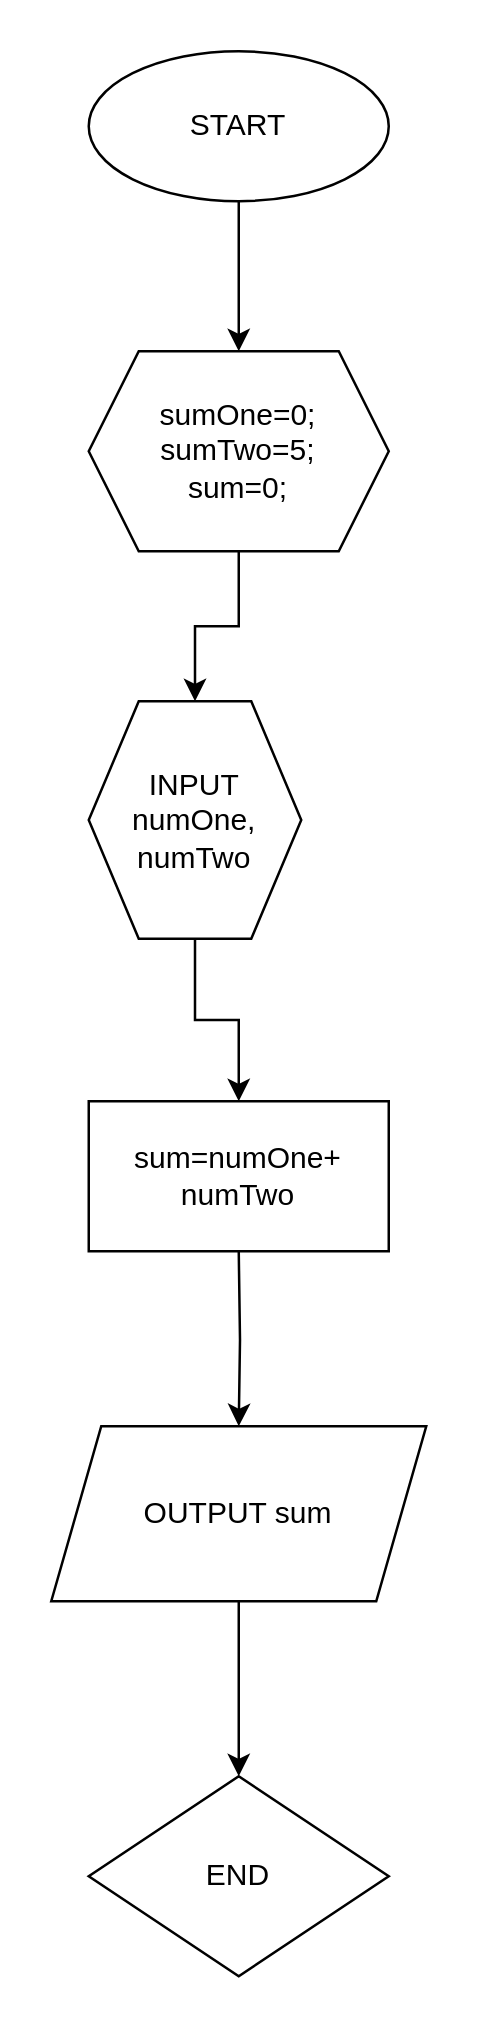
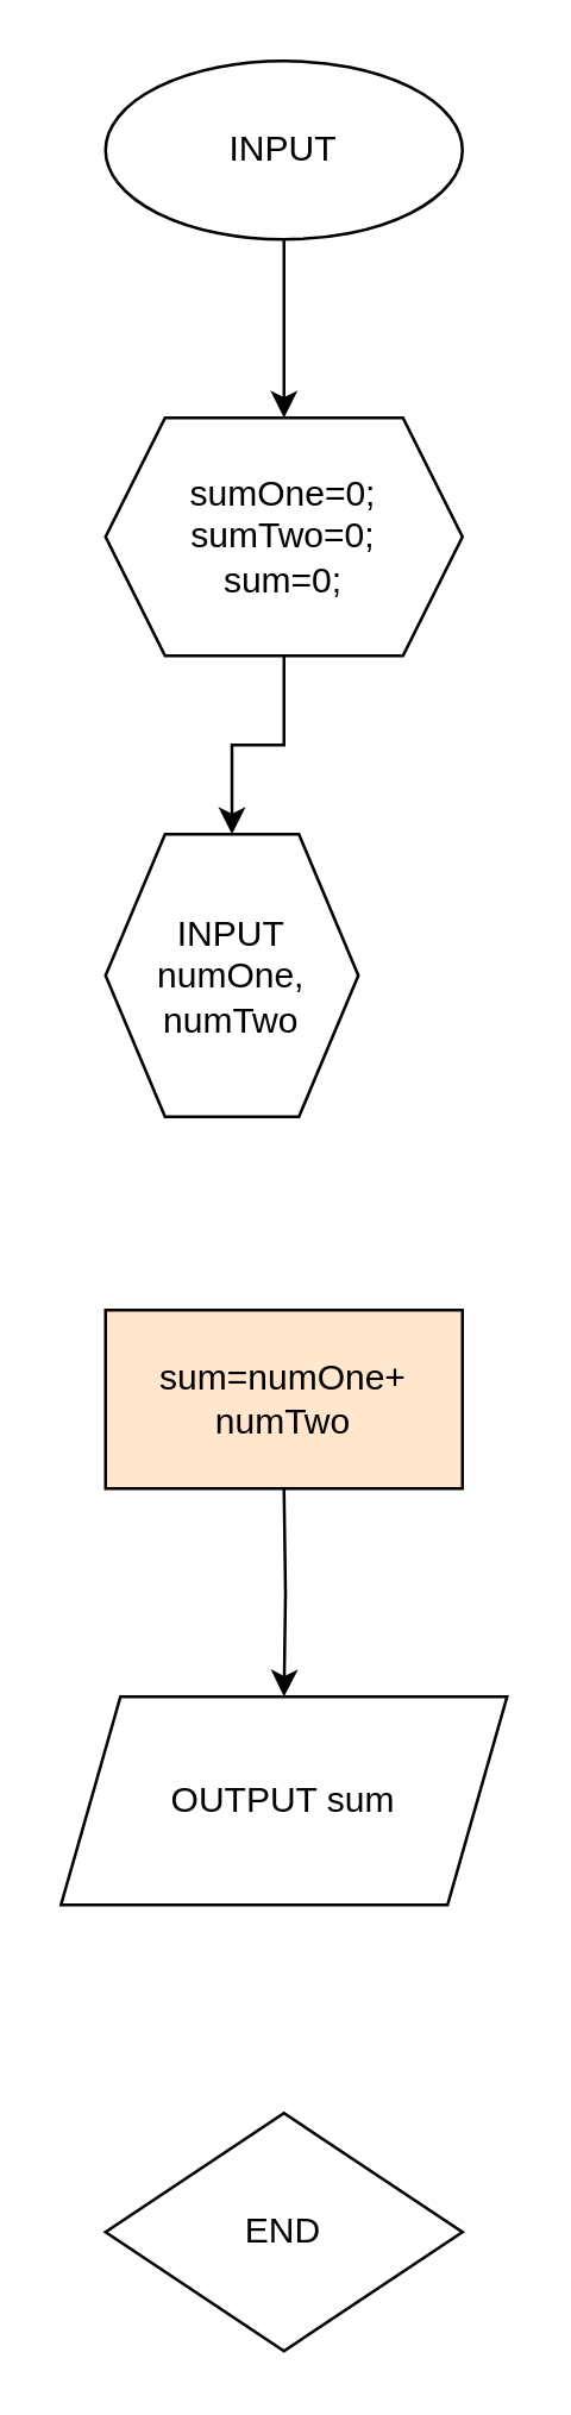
- <mxCell id="3" value="START" style="ellipse;whiteSpace=wrap;html=1;" vertex="1" parent="1"><mxGeometry x="35" y="20" width="120" height="60" as="geometry" /></mxCell>
+ <mxCell id="3" value="INPUT" style="ellipse;whiteSpace=wrap;html=1;" vertex="1" parent="1"><mxGeometry x="35" y="20" width="120" height="60" as="geometry" /></mxCell>
- <mxCell id="5" value="sumOne=0;&lt;br&gt;sumTwo=5;&lt;br&gt;sum=0;" style="shape=hexagon;perimeter=hexagonPerimeter2;whiteSpace=wrap;html=1;fixedSize=1;" vertex="1" parent="1"><mxGeometry x="35" y="140" width="120" height="80" as="geometry" /></mxCell>
+ <mxCell id="5" value="sumOne=0;&lt;br&gt;sumTwo=0;&lt;br&gt;sum=0;" style="shape=hexagon;perimeter=hexagonPerimeter2;whiteSpace=wrap;html=1;fixedSize=1;" vertex="1" parent="1"><mxGeometry x="35" y="140" width="120" height="80" as="geometry" /></mxCell>
- <mxCell id="10" style="edgeStyle=orthogonalEdgeStyle;rounded=0;orthogonalLoop=1;jettySize=auto;html=1;entryX=0.5;entryY=0;entryDx=0;entryDy=0;" edge="1" parent="1" source="11" target="9"><mxGeometry relative="1" as="geometry" /></mxCell>
- <mxCell id="9" value="sum=numOne+&lt;br&gt;numTwo" style="rounded=0;whiteSpace=wrap;html=1;" vertex="1" parent="1"><mxGeometry x="35" y="440" width="120" height="60" as="geometry" /></mxCell>
+ <mxCell id="9" value="sum=numOne+&lt;br&gt;numTwo" style="rounded=0;whiteSpace=wrap;html=1;fillColor=#ffe6cc;" vertex="1" parent="1"><mxGeometry x="35" y="440" width="120" height="60" as="geometry" /></mxCell>
- <mxCell id="7" style="edgeStyle=orthogonalEdgeStyle;rounded=0;orthogonalLoop=1;jettySize=auto;html=1;entryX=0.5;entryY=0;entryDx=0;entryDy=0;" edge="1" parent="1" source="8" target="12"><mxGeometry relative="1" as="geometry" /></mxCell>
